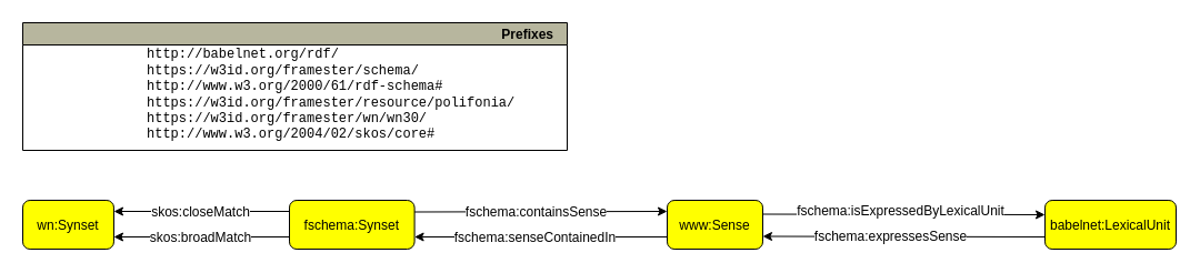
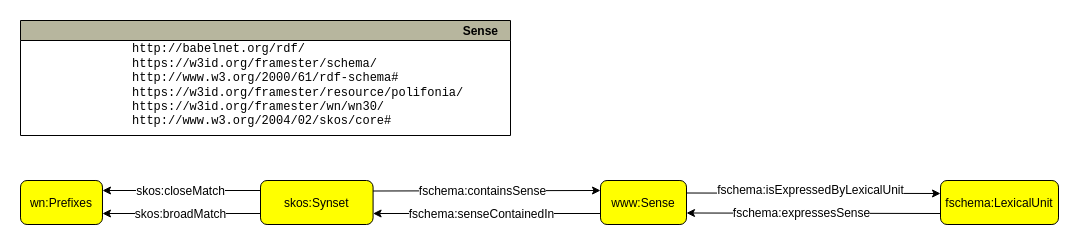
- <mxCell id="2" value="Prefixes" style="graphMlID=n0;shape=swimlane;startSize=20;fillColor=#b7b69e;strokeColor=#000000;strokeWidth=1.0;align=right;spacingRight=10;fontStyle=1" vertex="1" parent="1"><mxGeometry x="20" y="20" width="489.996" height="115.0" as="geometry" /></mxCell>
+ <mxCell id="2" value="Sense" style="graphMlID=n0;shape=swimlane;startSize=20;fillColor=#b7b69e;strokeColor=#000000;strokeWidth=1.0;align=right;spacingRight=10;fontStyle=1" vertex="1" parent="1"><mxGeometry x="20" y="20" width="489.996" height="115.0" as="geometry" /></mxCell>
- <mxCell id="15" value="wn:Synset" style="graphMlID=n4;shape=rect;rounded=1;arcsize=30;fillColor=#ffff00;strokeColor=#000000;strokeWidth=1.0" vertex="1" parent="1"><mxGeometry x="20" y="180" width="81.968" height="44" as="geometry" /></mxCell>
+ <mxCell id="15" value="wn:Prefixes" style="graphMlID=n4;shape=rect;rounded=1;arcsize=30;fillColor=#ffff00;strokeColor=#000000;strokeWidth=1.0" vertex="1" parent="1"><mxGeometry x="20" y="180" width="81.968" height="44" as="geometry" /></mxCell>
- <mxCell id="4" value="fschema:Synset" style="graphMlID=n4;shape=rect;rounded=1;arcsize=30;fillColor=#ffff00;strokeColor=#000000;strokeWidth=1.0" vertex="1" parent="1"><mxGeometry x="260" y="180" width="112.58" height="44" as="geometry" /></mxCell>
+ <mxCell id="4" value="skos:Synset" style="graphMlID=n4;shape=rect;rounded=1;arcsize=30;fillColor=#ffff00;strokeColor=#000000;strokeWidth=1.0" vertex="1" parent="1"><mxGeometry x="260" y="180" width="112.58" height="44" as="geometry" /></mxCell>
- <mxCell id="6" value="babelnet:LexicalUnit" style="graphMlID=n4;shape=rect;rounded=1;arcsize=30;fillColor=#ffff00;strokeColor=#000000;strokeWidth=1.0" vertex="1" parent="1"><mxGeometry x="940" y="180" width="118" height="44" as="geometry" /></mxCell>
+ <mxCell id="6" value="fschema:LexicalUnit" style="graphMlID=n4;shape=rect;rounded=1;arcsize=30;fillColor=#ffff00;strokeColor=#000000;strokeWidth=1.0" vertex="1" parent="1"><mxGeometry x="940" y="180" width="118" height="44" as="geometry" /></mxCell>
